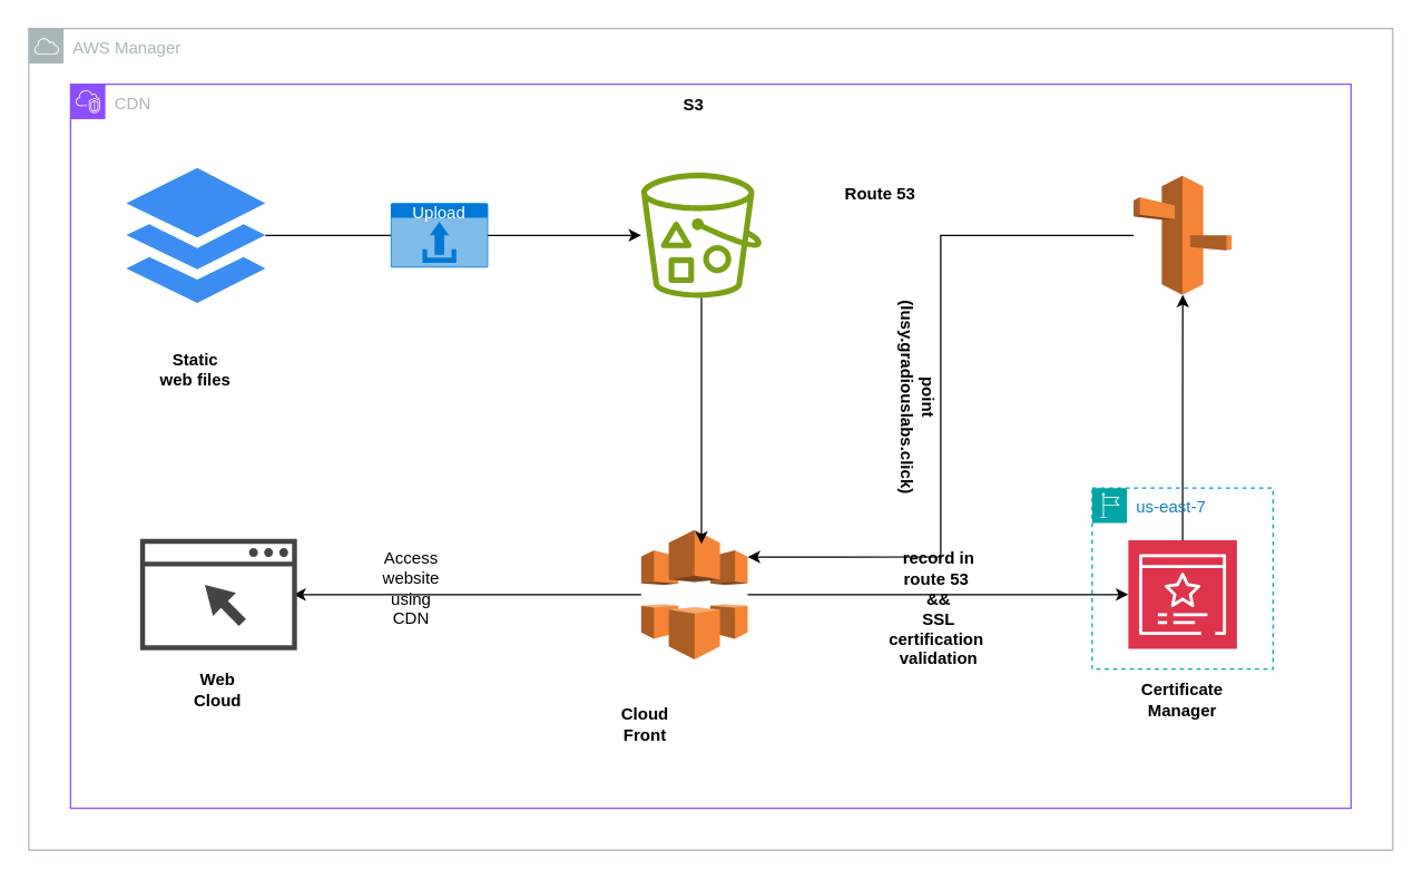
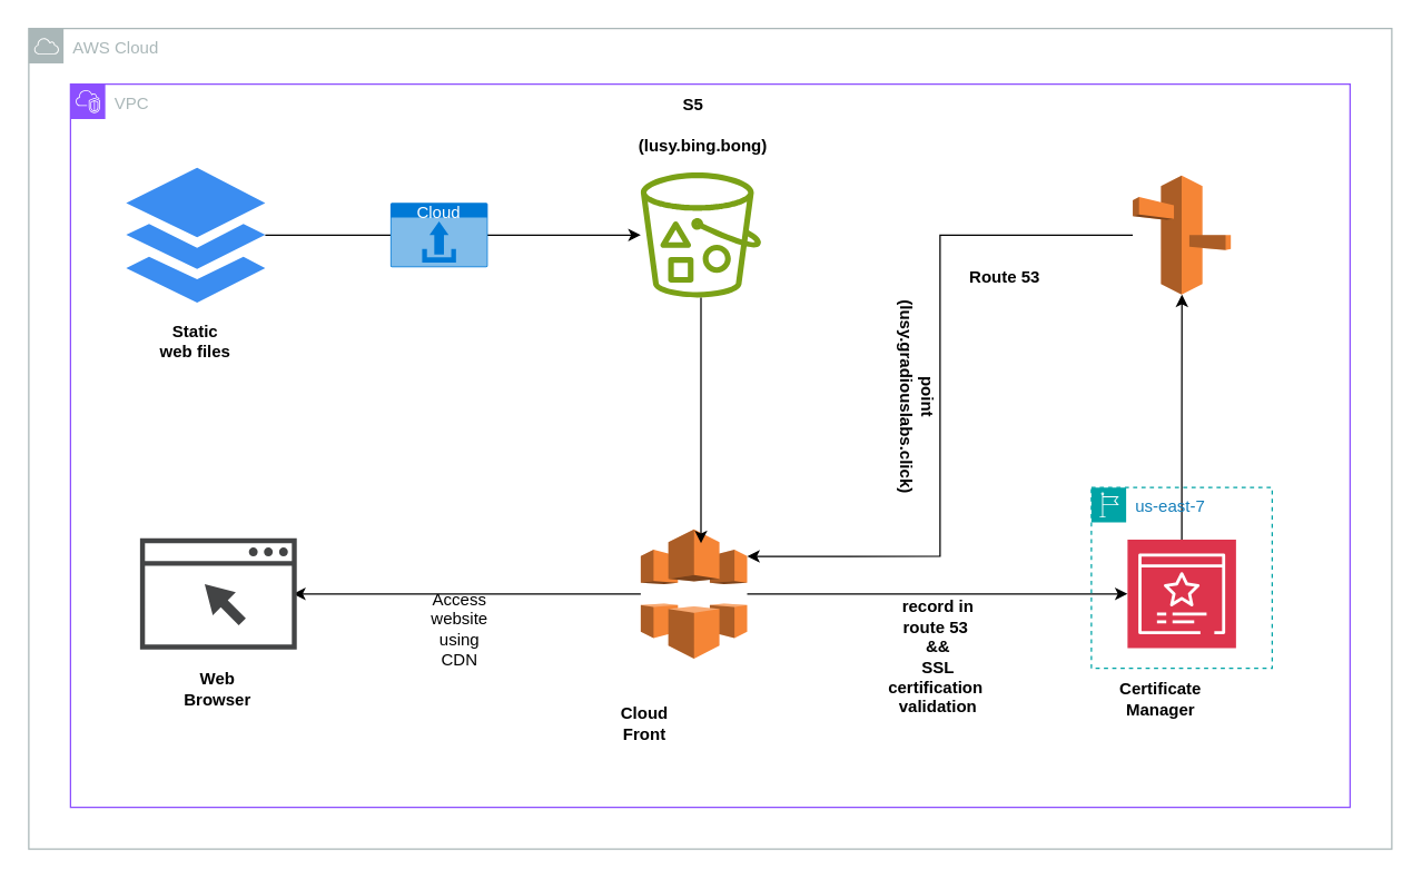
- <mxCell id="27" value="AWS Manager" style="sketch=0;outlineConnect=0;gradientColor=none;html=1;whiteSpace=wrap;fontSize=12;fontStyle=0;shape=mxgraph.aws4.group;grIcon=mxgraph.aws4.group_aws_cloud;strokeColor=#AAB7B8;fillColor=none;verticalAlign=top;align=left;spacingLeft=30;fontColor=#AAB7B8;dashed=0;" vertex="1" parent="1"><mxGeometry x="20" y="20" width="980" height="590" as="geometry" /></mxCell>
+ <mxCell id="27" value="AWS Cloud" style="sketch=0;outlineConnect=0;gradientColor=none;html=1;whiteSpace=wrap;fontSize=12;fontStyle=0;shape=mxgraph.aws4.group;grIcon=mxgraph.aws4.group_aws_cloud;strokeColor=#AAB7B8;fillColor=none;verticalAlign=top;align=left;spacingLeft=30;fontColor=#AAB7B8;dashed=0;" vertex="1" parent="1"><mxGeometry x="20" y="20" width="980" height="590" as="geometry" /></mxCell>
- <mxCell id="26" value="CDN" style="points=[[0,0],[0.25,0],[0.5,0],[0.75,0],[1,0],[1,0.25],[1,0.5],[1,0.75],[1,1],[0.75,1],[0.5,1],[0.25,1],[0,1],[0,0.75],[0,0.5],[0,0.25]];outlineConnect=0;gradientColor=none;html=1;whiteSpace=wrap;fontSize=12;fontStyle=0;container=1;pointerEvents=0;collapsible=0;recursiveResize=0;shape=mxgraph.aws4.group;grIcon=mxgraph.aws4.group_vpc2;strokeColor=#8C4FFF;fillColor=none;verticalAlign=top;align=left;spacingLeft=30;fontColor=#AAB7B8;dashed=0;" vertex="1" parent="1"><mxGeometry x="50" y="60" width="920" height="520" as="geometry" /></mxCell>
+ <mxCell id="26" value="VPC" style="points=[[0,0],[0.25,0],[0.5,0],[0.75,0],[1,0],[1,0.25],[1,0.5],[1,0.75],[1,1],[0.75,1],[0.5,1],[0.25,1],[0,1],[0,0.75],[0,0.5],[0,0.25]];outlineConnect=0;gradientColor=none;html=1;whiteSpace=wrap;fontSize=12;fontStyle=0;container=1;pointerEvents=0;collapsible=0;recursiveResize=0;shape=mxgraph.aws4.group;grIcon=mxgraph.aws4.group_vpc2;strokeColor=#8C4FFF;fillColor=none;verticalAlign=top;align=left;spacingLeft=30;fontColor=#AAB7B8;dashed=0;" vertex="1" parent="1"><mxGeometry x="50" y="60" width="920" height="520" as="geometry" /></mxCell>
- <mxCell id="16" value="&lt;b&gt;S3&lt;/b&gt;" style="text;html=1;strokeColor=none;fillColor=none;align=center;verticalAlign=middle;whiteSpace=wrap;rounded=0;" vertex="1" parent="1"><mxGeometry x="468.25" y="60" width="60" height="30" as="geometry" /></mxCell>
+ <mxCell id="16" value="&lt;b&gt;S5&lt;/b&gt;" style="text;html=1;strokeColor=none;fillColor=none;align=center;verticalAlign=middle;whiteSpace=wrap;rounded=0;" vertex="1" parent="1"><mxGeometry x="468.25" y="60" width="60" height="30" as="geometry" /></mxCell>
+ <mxCell id="18" value="&lt;b&gt;(lusy.bing.bong)&lt;/b&gt;" style="text;html=1;strokeColor=none;fillColor=none;align=center;verticalAlign=middle;whiteSpace=wrap;rounded=0;" vertex="1" parent="1"><mxGeometry x="450" y="90" width="110" height="30" as="geometry" /></mxCell>
- <mxCell id="19" value="&lt;b&gt;Route 53&lt;/b&gt;" style="text;html=1;strokeColor=none;fillColor=none;align=center;verticalAlign=middle;whiteSpace=wrap;rounded=0;" vertex="1" parent="1"><mxGeometry x="601.5" y="123.5" width="60" height="30" as="geometry" /></mxCell>
+ <mxCell id="19" value="&lt;b&gt;Route 53&lt;/b&gt;" style="text;html=1;strokeColor=none;fillColor=none;align=center;verticalAlign=middle;whiteSpace=wrap;rounded=0;" vertex="1" parent="1"><mxGeometry x="691.5" y="183.5" width="60" height="30" as="geometry" /></mxCell>
- <mxCell id="20" value="Upload" style="html=1;whiteSpace=wrap;strokeColor=none;fillColor=#0079D6;labelPosition=center;verticalLabelPosition=middle;verticalAlign=top;align=center;fontSize=12;outlineConnect=0;spacingTop=-6;fontColor=#FFFFFF;sketch=0;shape=mxgraph.sitemap.upload;" vertex="1" parent="1"><mxGeometry x="280" y="145.25" width="70" height="46.5" as="geometry" /></mxCell>
+ <mxCell id="20" value="Cloud" style="html=1;whiteSpace=wrap;strokeColor=none;fillColor=#0079D6;labelPosition=center;verticalLabelPosition=middle;verticalAlign=top;align=center;fontSize=12;outlineConnect=0;spacingTop=-6;fontColor=#FFFFFF;sketch=0;shape=mxgraph.sitemap.upload;" vertex="1" parent="1"><mxGeometry x="280" y="145.25" width="70" height="46.5" as="geometry" /></mxCell>
- <mxCell id="15" value="&lt;b&gt;Static web files&lt;/b&gt;" style="text;html=1;strokeColor=none;fillColor=none;align=center;verticalAlign=middle;whiteSpace=wrap;rounded=0;" vertex="1" parent="1"><mxGeometry x="110" y="250" width="60" height="30" as="geometry" /></mxCell>
+ <mxCell id="15" value="&lt;b&gt;Static web files&lt;/b&gt;" style="text;html=1;strokeColor=none;fillColor=none;align=center;verticalAlign=middle;whiteSpace=wrap;rounded=0;" vertex="1" parent="1"><mxGeometry x="110" y="230" width="60" height="30" as="geometry" /></mxCell>
- <mxCell id="22" value="Access website using CDN" style="text;html=1;strokeColor=none;fillColor=none;align=center;verticalAlign=middle;whiteSpace=wrap;rounded=0;" vertex="1" parent="1"><mxGeometry x="265" y="406.5" width="60" height="30" as="geometry" /></mxCell>
+ <mxCell id="22" value="Access website using CDN" style="text;html=1;strokeColor=none;fillColor=none;align=center;verticalAlign=middle;whiteSpace=wrap;rounded=0;" vertex="1" parent="1"><mxGeometry x="300" y="436.5" width="60" height="30" as="geometry" /></mxCell>
- <mxCell id="23" value="&lt;b&gt;record in route 53&amp;nbsp;&lt;br&gt;&amp;amp;&amp;amp;&lt;br&gt;SSL certification&amp;nbsp;&lt;br&gt;validation&lt;/b&gt;" style="text;html=1;strokeColor=none;fillColor=none;align=center;verticalAlign=middle;whiteSpace=wrap;rounded=0;" vertex="1" parent="1"><mxGeometry x="644" y="422" width="60" height="30" as="geometry" /></mxCell>
+ <mxCell id="23" value="&lt;b&gt;record in route 53&amp;nbsp;&lt;br&gt;&amp;amp;&amp;amp;&lt;br&gt;SSL certification&amp;nbsp;&lt;br&gt;validation&lt;/b&gt;" style="text;html=1;strokeColor=none;fillColor=none;align=center;verticalAlign=middle;whiteSpace=wrap;rounded=0;" vertex="1" parent="1"><mxGeometry x="644" y="457" width="60" height="30" as="geometry" /></mxCell>
- <mxCell id="14" value="&lt;b&gt;Web Cloud&lt;/b&gt;" style="text;html=1;strokeColor=none;fillColor=none;align=center;verticalAlign=middle;whiteSpace=wrap;rounded=0;" vertex="1" parent="1"><mxGeometry x="126.34" y="480" width="60" height="30" as="geometry" /></mxCell>
+ <mxCell id="14" value="&lt;b&gt;Web Browser&lt;/b&gt;" style="text;html=1;strokeColor=none;fillColor=none;align=center;verticalAlign=middle;whiteSpace=wrap;rounded=0;" vertex="1" parent="1"><mxGeometry x="126.34" y="480" width="60" height="30" as="geometry" /></mxCell>
- <mxCell id="13" value="&lt;b&gt;Certificate Manager&lt;/b&gt;" style="text;html=1;strokeColor=none;fillColor=none;align=center;verticalAlign=middle;whiteSpace=wrap;rounded=0;" vertex="1" parent="1"><mxGeometry x="819" y="487" width="60" height="30" as="geometry" /></mxCell>
+ <mxCell id="13" value="&lt;b&gt;Certificate Manager&lt;/b&gt;" style="text;html=1;strokeColor=none;fillColor=none;align=center;verticalAlign=middle;whiteSpace=wrap;rounded=0;" vertex="1" parent="1"><mxGeometry x="804" y="487" width="60" height="30" as="geometry" /></mxCell>
